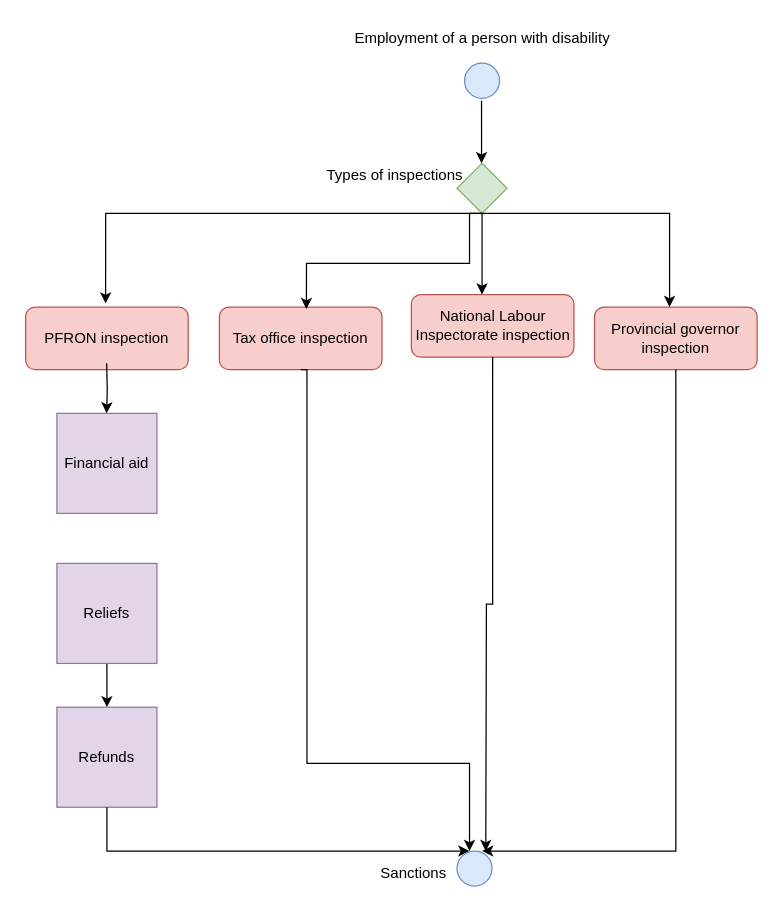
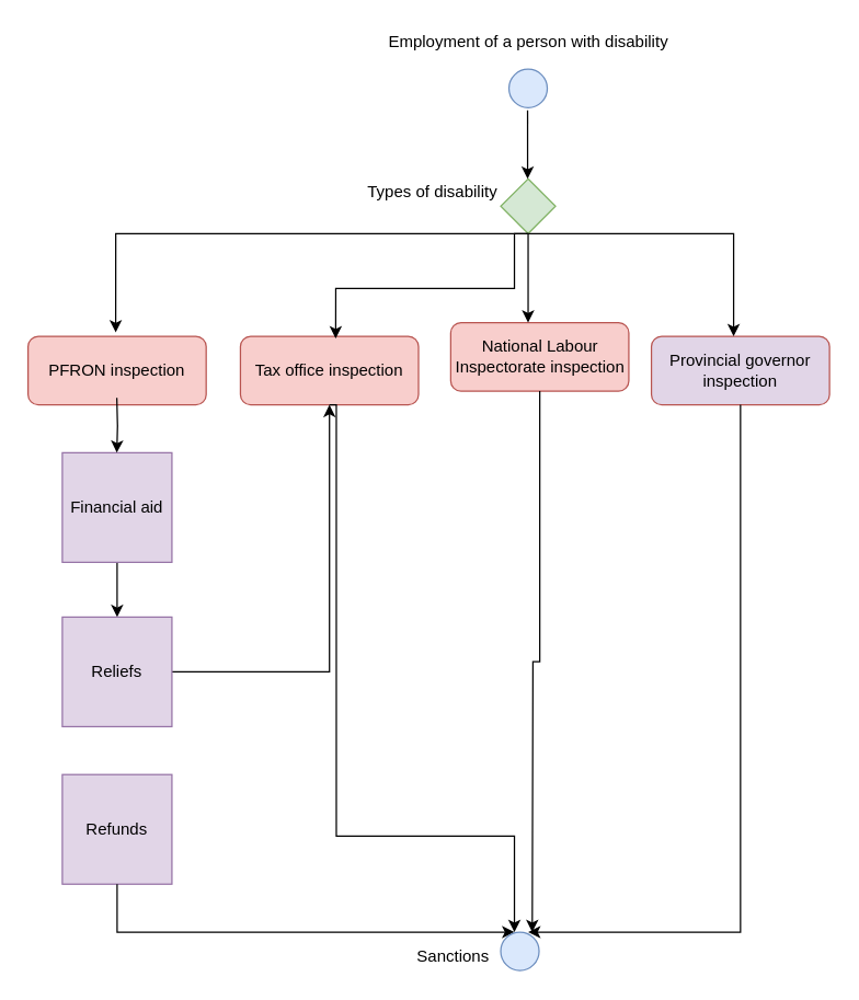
- <mxCell id="10" value="Types of inspections" style="text;html=1;align=center;verticalAlign=middle;resizable=0;points=[];autosize=1;strokeColor=none;fillColor=none;" vertex="1" parent="1"><mxGeometry x="255" y="130" width="120" height="20" as="geometry" /></mxCell>
+ <mxCell id="10" value="Types of disability" style="text;html=1;align=center;verticalAlign=middle;resizable=0;points=[];autosize=1;strokeColor=none;fillColor=none;" vertex="1" parent="1"><mxGeometry x="255" y="130" width="120" height="20" as="geometry" /></mxCell>
- <mxCell id="4" value="Provincial governor inspection" style="rounded=1;whiteSpace=wrap;html=1;fontSize=12;glass=0;strokeWidth=1;shadow=0;fillColor=#f8cecc;strokeColor=#b85450;" parent="1" vertex="1"><mxGeometry x="475" y="245" width="130" height="50" as="geometry" /></mxCell>
+ <mxCell id="4" value="Provincial governor inspection" style="rounded=1;whiteSpace=wrap;html=1;fontSize=12;glass=0;strokeWidth=1;shadow=0;fillColor=#e1d5e7;strokeColor=#b85450;" parent="1" vertex="1"><mxGeometry x="475" y="245" width="130" height="50" as="geometry" /></mxCell>
+ <mxCell id="14" value="" style="edgeStyle=orthogonalEdgeStyle;rounded=0;orthogonalLoop=1;jettySize=auto;html=1;" edge="1" parent="1" source="15" target="17"><mxGeometry relative="1" as="geometry" /></mxCell>
- <mxCell id="16" value="" style="edgeStyle=orthogonalEdgeStyle;rounded=0;orthogonalLoop=1;jettySize=auto;html=1;" edge="1" parent="1" source="17" target="18"><mxGeometry relative="1" as="geometry" /></mxCell>
+ <mxCell id="16" value="" style="edgeStyle=orthogonalEdgeStyle;rounded=0;orthogonalLoop=1;jettySize=auto;html=1;" edge="1" parent="1" source="17" target="2"><mxGeometry relative="1" as="geometry" /></mxCell>
